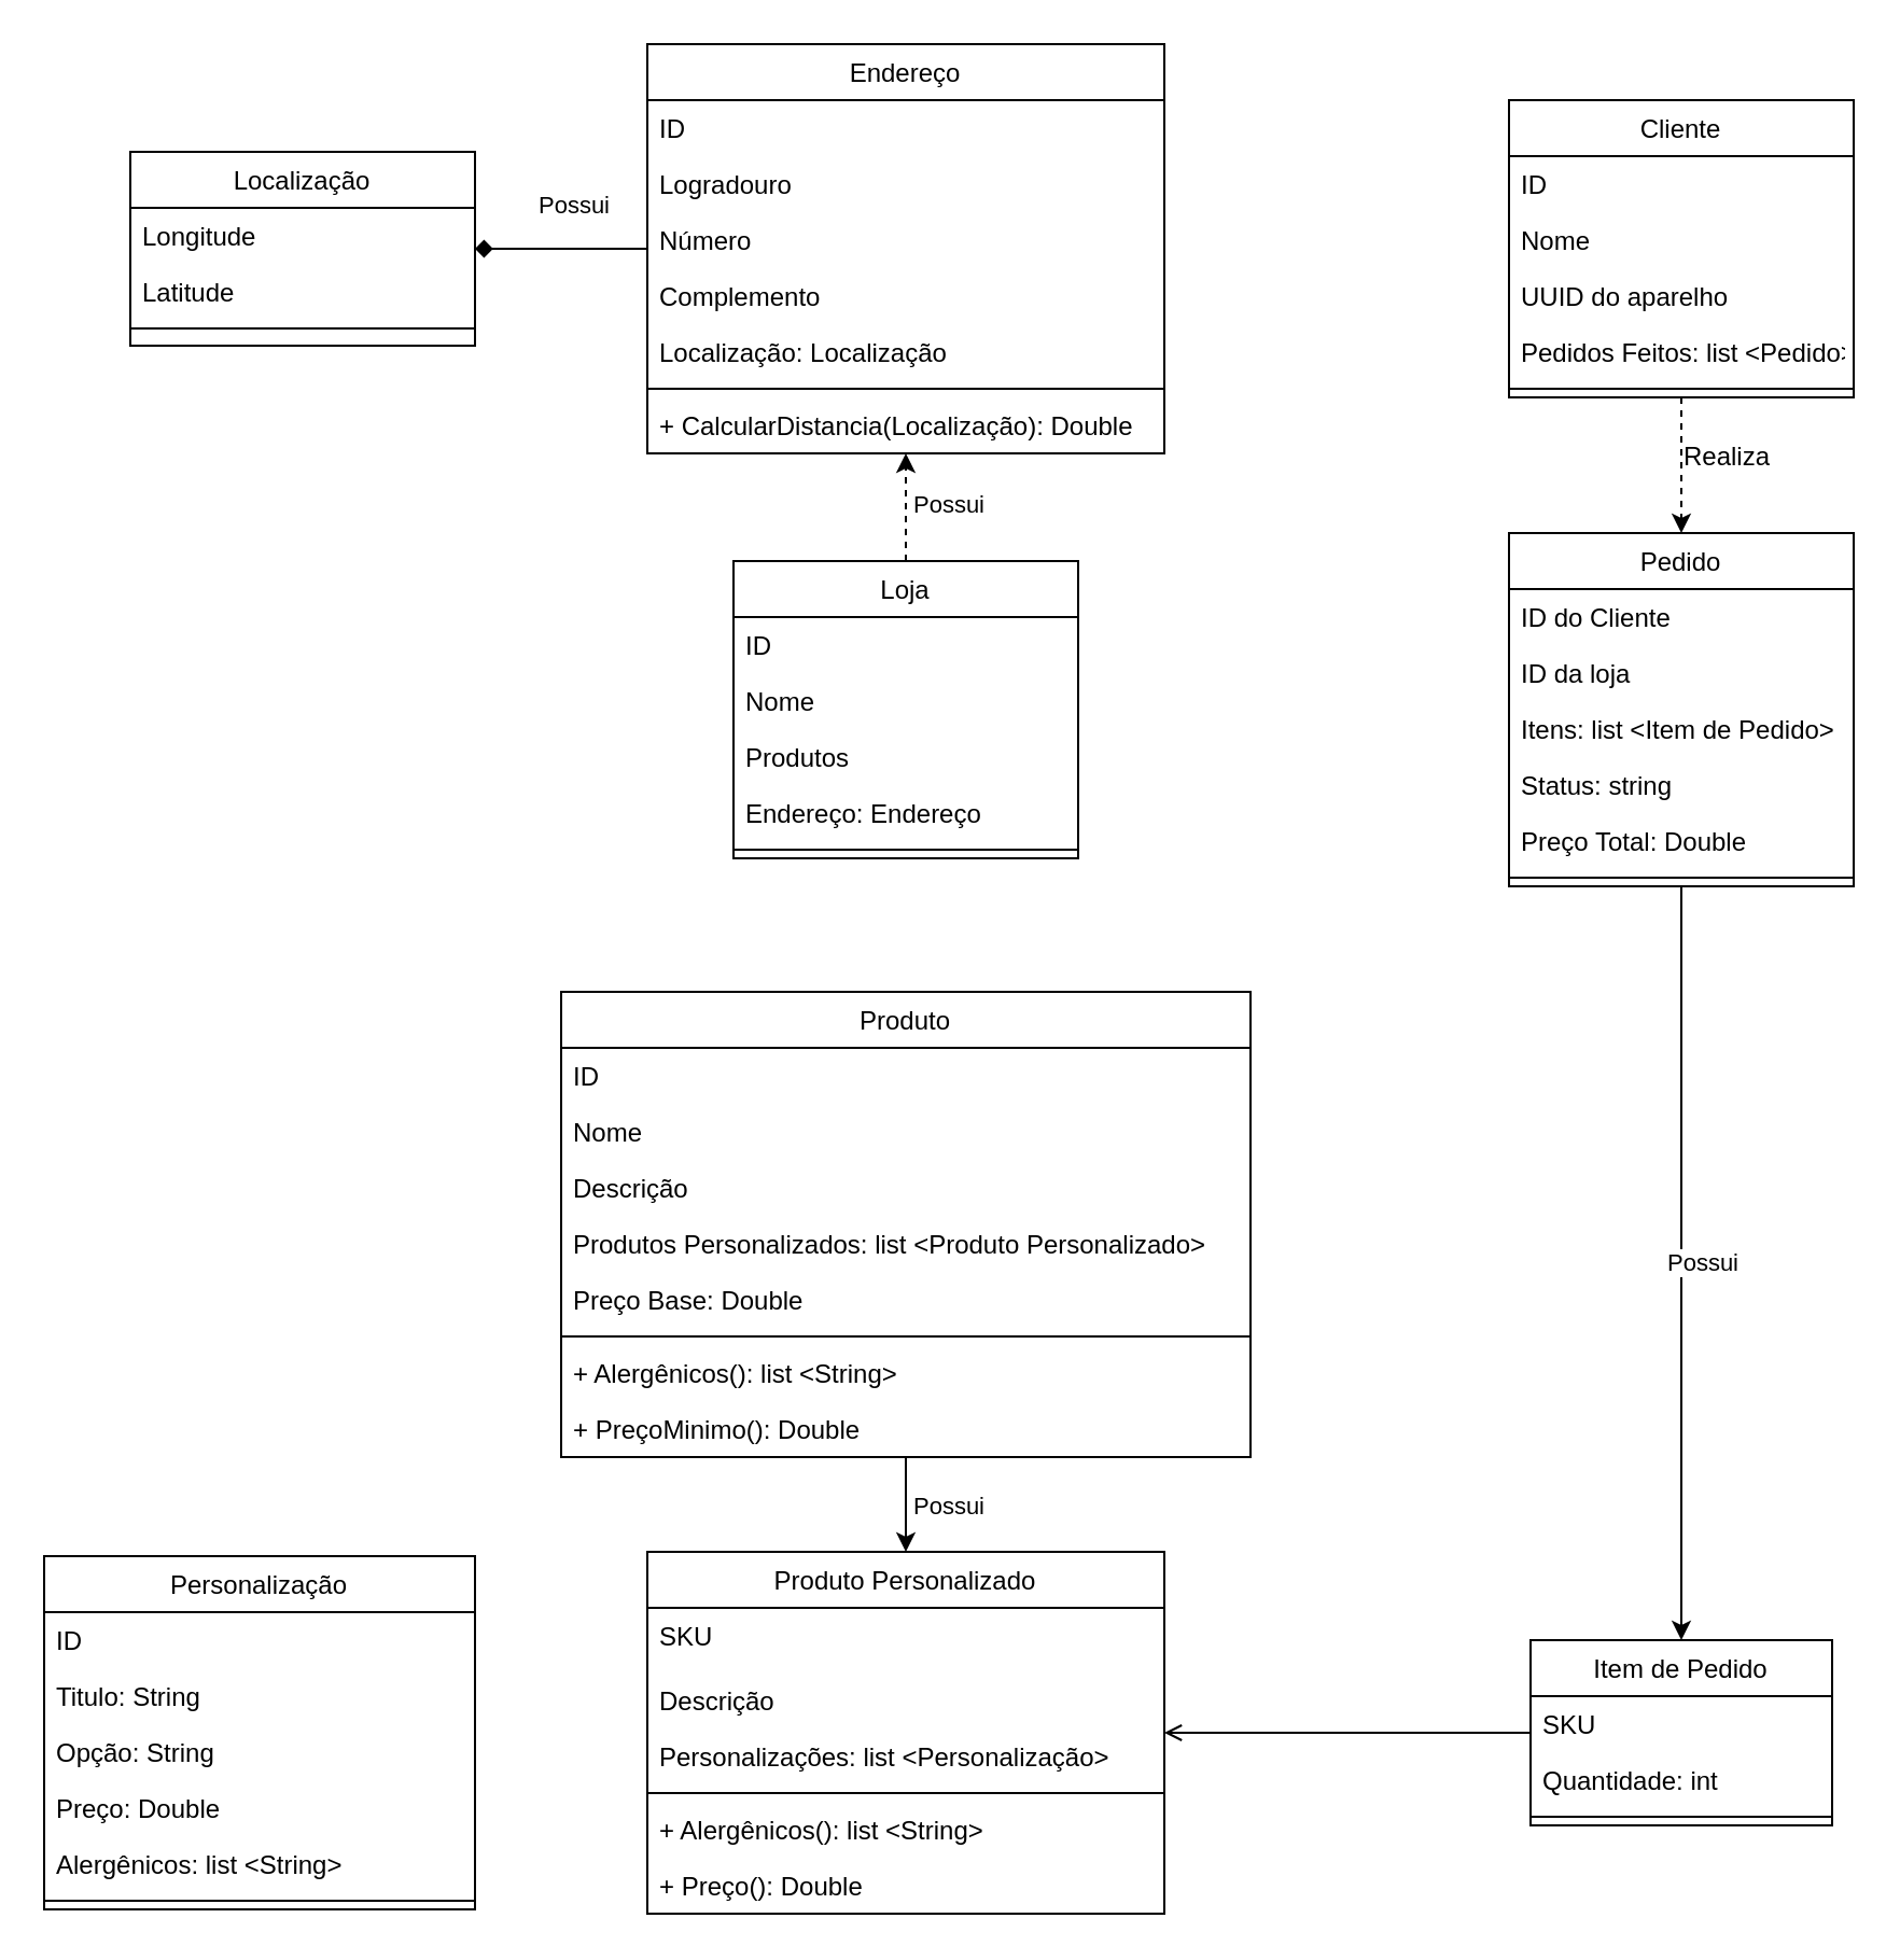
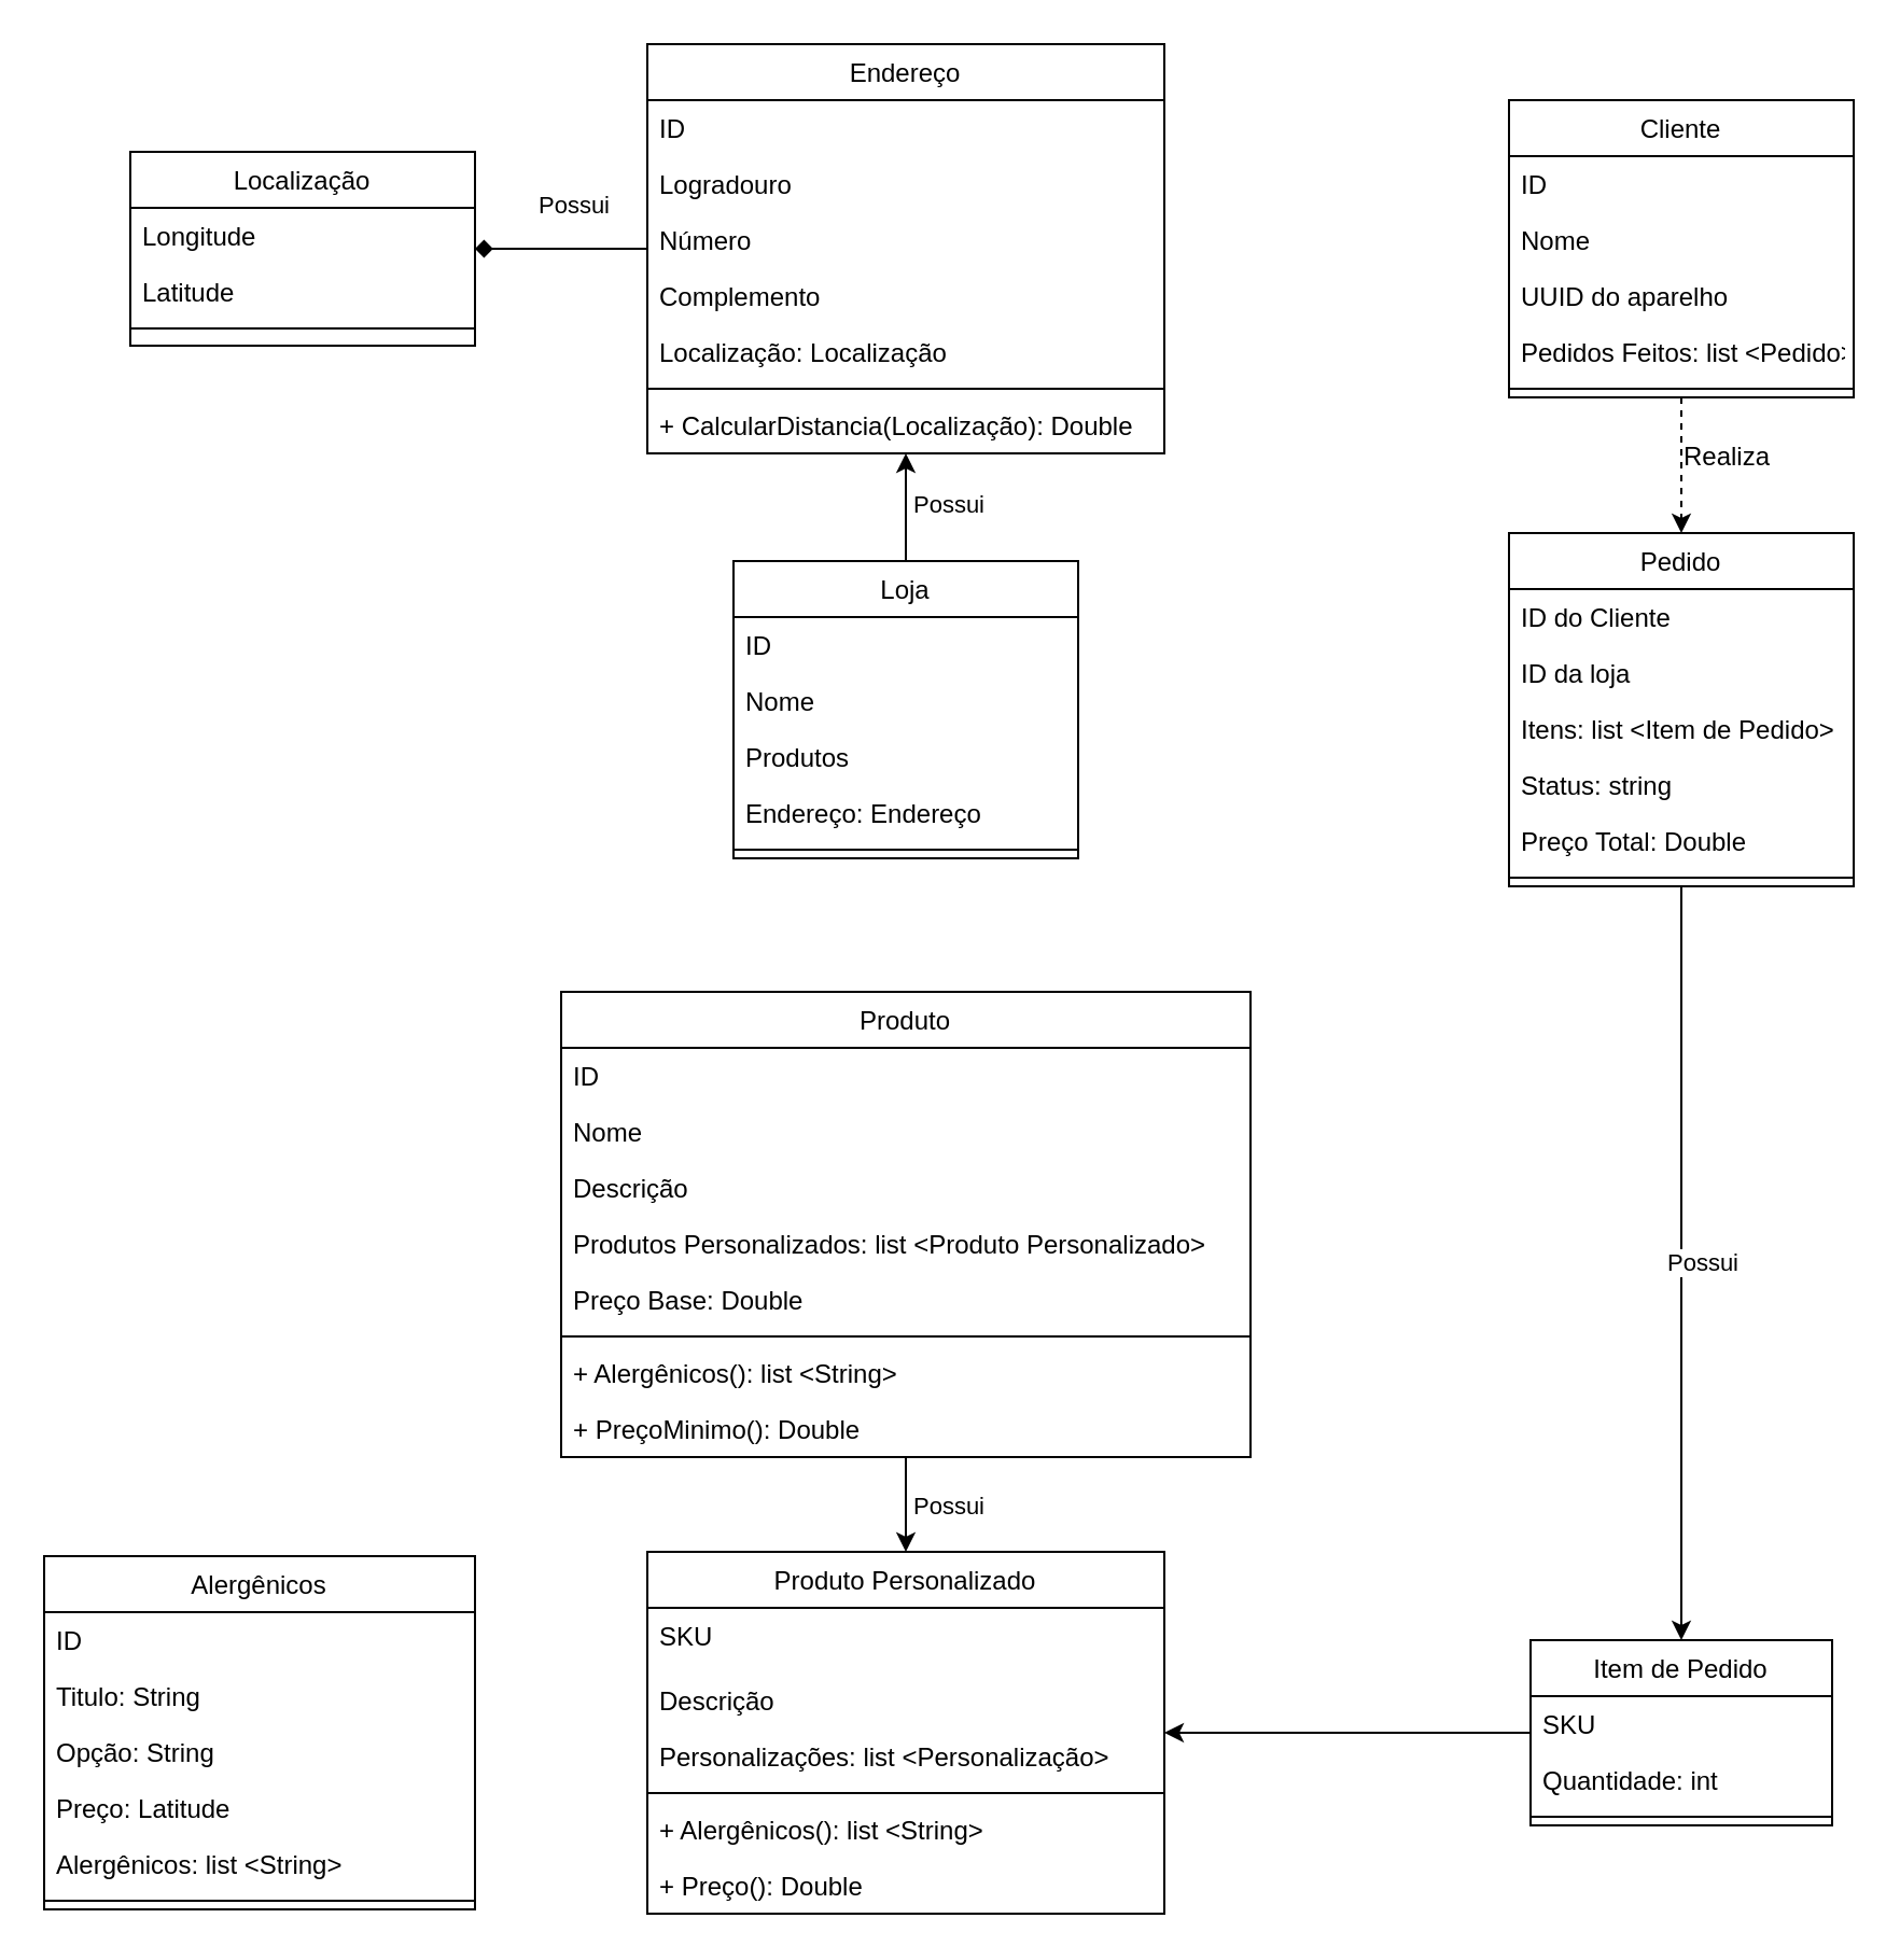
- <mxCell id="24" value="Possui" style="edgeStyle=orthogonalEdgeStyle;rounded=0;orthogonalLoop=1;jettySize=auto;html=1;dashed=1;" edge="1" parent="1" source="25" target="32"><mxGeometry x="0.053" y="-20" relative="1" as="geometry"><mxPoint as="offset" /></mxGeometry></mxCell>
+ <mxCell id="24" value="Possui" style="edgeStyle=orthogonalEdgeStyle;rounded=0;orthogonalLoop=1;jettySize=auto;html=1;" edge="1" parent="1" source="25" target="32"><mxGeometry x="0.053" y="-20" relative="1" as="geometry"><mxPoint as="offset" /></mxGeometry></mxCell>
- <mxCell id="51" value="Personalização" style="swimlane;fontStyle=0;align=center;verticalAlign=top;childLayout=stackLayout;horizontal=1;startSize=26;horizontalStack=0;resizeParent=1;resizeLast=0;collapsible=1;marginBottom=0;rounded=0;shadow=0;strokeWidth=1;" vertex="1" parent="1"><mxGeometry x="20" y="722" width="200" height="164" as="geometry"><mxRectangle x="230" y="140" width="160" height="26" as="alternateBounds" /></mxGeometry></mxCell>
+ <mxCell id="51" value="Alergênicos" style="swimlane;fontStyle=0;align=center;verticalAlign=top;childLayout=stackLayout;horizontal=1;startSize=26;horizontalStack=0;resizeParent=1;resizeLast=0;collapsible=1;marginBottom=0;rounded=0;shadow=0;strokeWidth=1;" vertex="1" parent="1"><mxGeometry x="20" y="722" width="200" height="164" as="geometry"><mxRectangle x="230" y="140" width="160" height="26" as="alternateBounds" /></mxGeometry></mxCell>
- <mxCell id="17" style="edgeStyle=orthogonalEdgeStyle;rounded=0;orthogonalLoop=1;jettySize=auto;html=1;endArrow=open;" edge="1" parent="1" source="18" target="44"><mxGeometry relative="1" as="geometry" /></mxCell>
+ <mxCell id="17" style="edgeStyle=orthogonalEdgeStyle;rounded=0;orthogonalLoop=1;jettySize=auto;html=1;" edge="1" parent="1" source="18" target="44"><mxGeometry relative="1" as="geometry" /></mxCell>
- <mxCell id="55" value="Preço: Double" style="text;align=left;verticalAlign=top;spacingLeft=4;spacingRight=4;overflow=hidden;rotatable=0;points=[[0,0.5],[1,0.5]];portConstraint=eastwest;rounded=0;shadow=0;html=0;" vertex="1" parent="51"><mxGeometry y="104" width="200" height="26" as="geometry" /></mxCell>
+ <mxCell id="55" value="Preço: Latitude" style="text;align=left;verticalAlign=top;spacingLeft=4;spacingRight=4;overflow=hidden;rotatable=0;points=[[0,0.5],[1,0.5]];portConstraint=eastwest;rounded=0;shadow=0;html=0;" vertex="1" parent="51"><mxGeometry y="104" width="200" height="26" as="geometry" /></mxCell>
